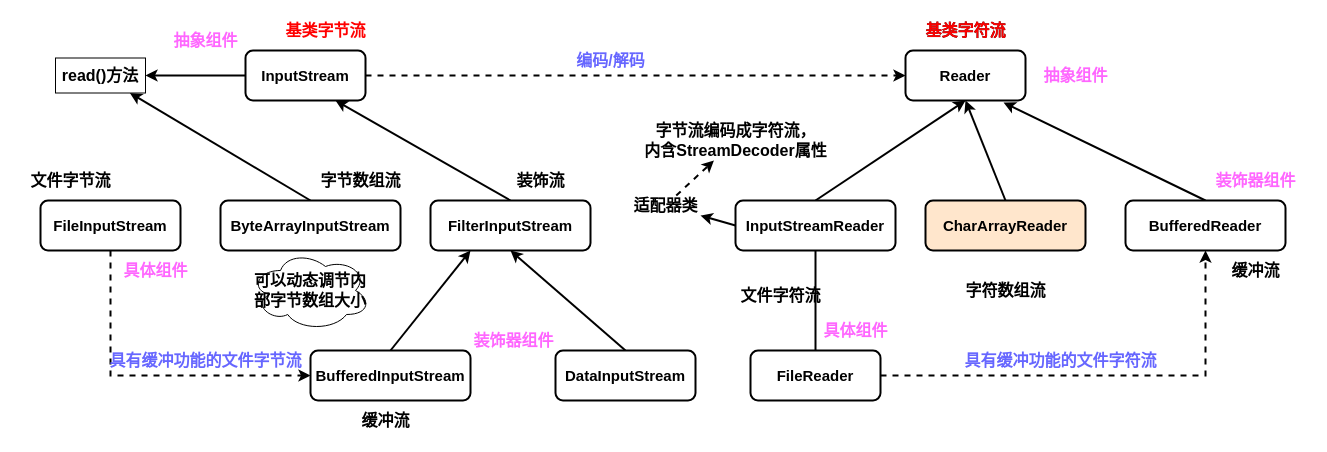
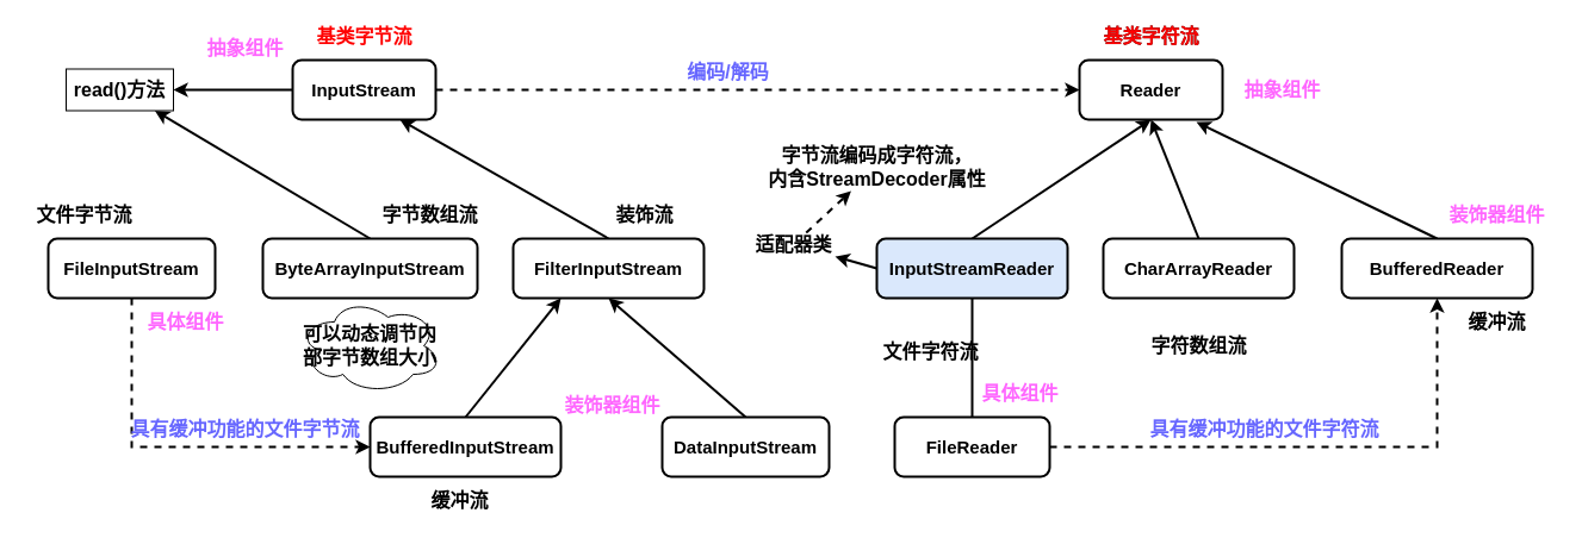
- <mxCell id="8" value="基类字节流" style="text;html=1;align=center;verticalAlign=middle;resizable=0;points=[];autosize=1;fontStyle=1;fontSize=16;fontColor=#FF0000;" vertex="1" parent="1"><mxGeometry x="275" y="20" width="100" height="20" as="geometry" /></mxCell>
+ <mxCell id="8" value="基类字节流" style="text;html=1;align=center;verticalAlign=middle;resizable=0;points=[];autosize=1;fontStyle=1;fontSize=16;fontColor=#FF0000;" vertex="1" parent="1"><mxGeometry x="255" y="20" width="100" height="20" as="geometry" /></mxCell>
- <mxCell id="32" value="InputStreamReader" style="rounded=1;whiteSpace=wrap;html=1;fontStyle=1;fontSize=15;strokeWidth=2;" vertex="1" parent="1"><mxGeometry x="735" y="200" width="160" height="50" as="geometry" /></mxCell>
+ <mxCell id="32" value="InputStreamReader" style="rounded=1;whiteSpace=wrap;html=1;fontStyle=1;fontSize=15;strokeWidth=2;fillColor=#dae8fc;" vertex="1" parent="1"><mxGeometry x="735" y="200" width="160" height="50" as="geometry" /></mxCell>
- <mxCell id="41" value="CharArrayReader" style="rounded=1;whiteSpace=wrap;html=1;fontStyle=1;fontSize=15;strokeWidth=2;fillColor=#ffe6cc;" vertex="1" parent="1"><mxGeometry x="925" y="200" width="160" height="50" as="geometry" /></mxCell>
+ <mxCell id="41" value="CharArrayReader" style="rounded=1;whiteSpace=wrap;html=1;fontStyle=1;fontSize=15;strokeWidth=2;" vertex="1" parent="1"><mxGeometry x="925" y="200" width="160" height="50" as="geometry" /></mxCell>
